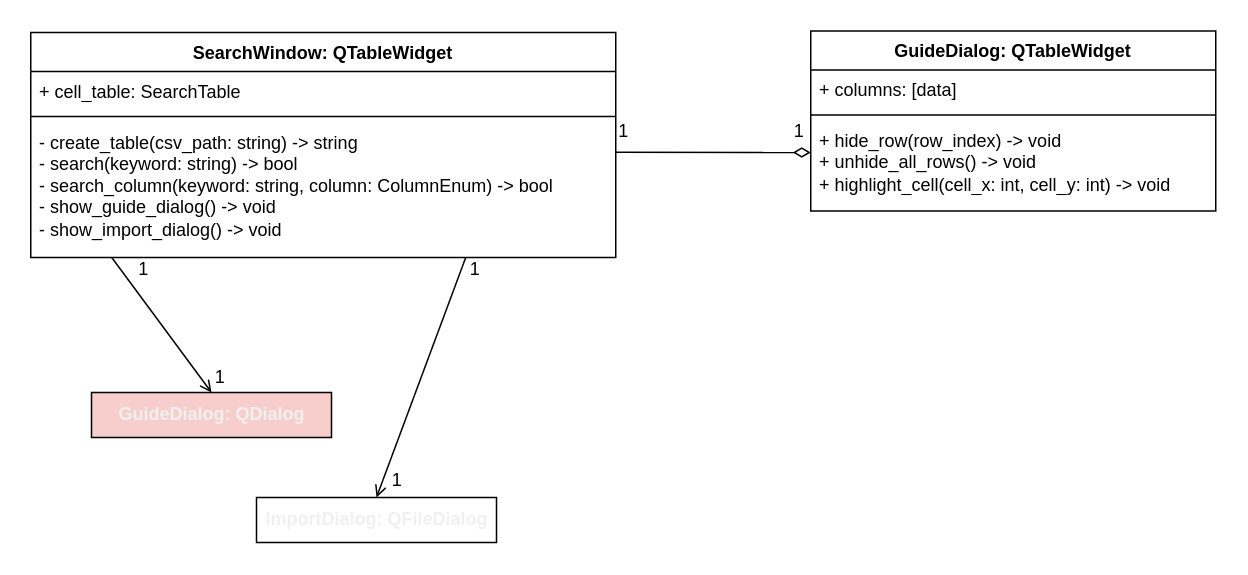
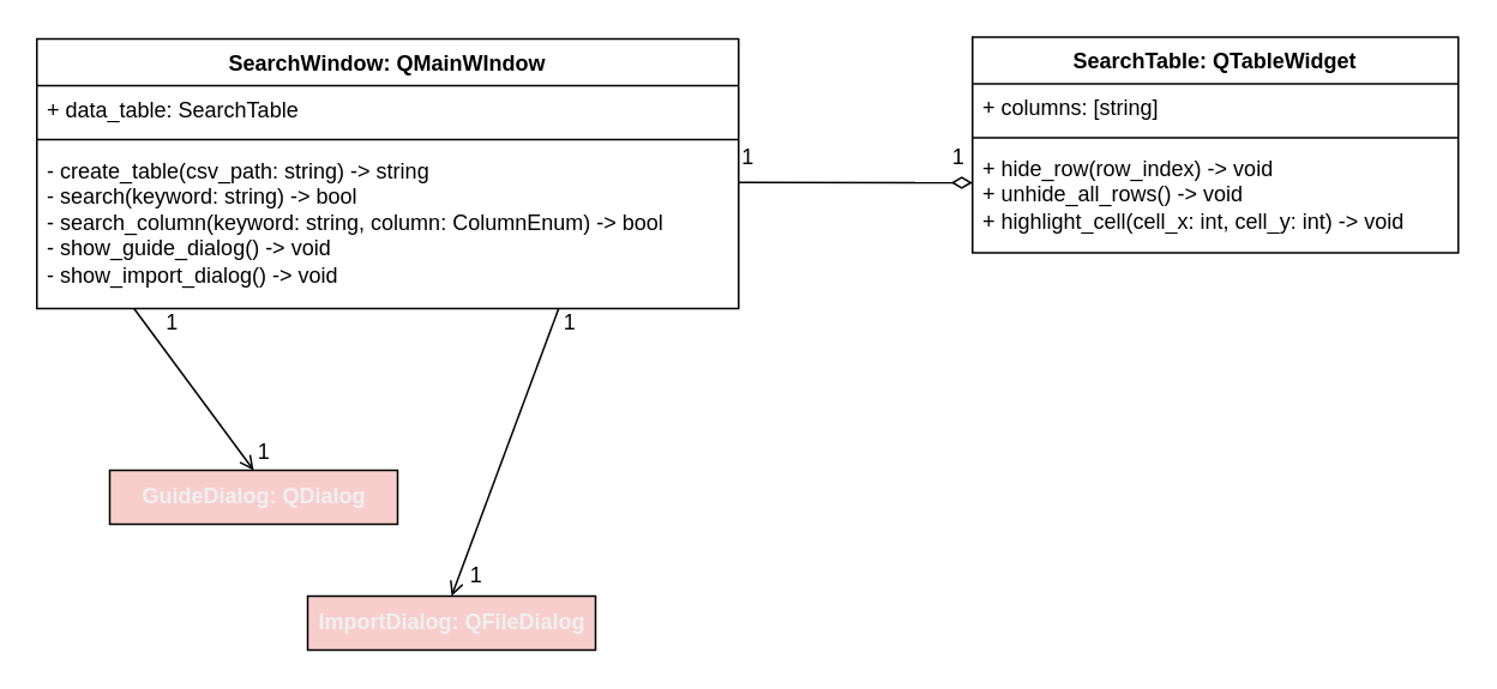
- <mxCell id="8" value="GuideDialog: QTableWidget" style="swimlane;fontStyle=1;align=center;verticalAlign=top;childLayout=stackLayout;horizontal=1;startSize=26;horizontalStack=0;resizeParent=1;resizeParentMax=0;resizeLast=0;collapsible=1;marginBottom=0;whiteSpace=wrap;html=1;" vertex="1" parent="1"><mxGeometry x="540" y="20" width="270" height="120" as="geometry" /></mxCell>
+ <mxCell id="8" value="SearchTable: QTableWidget" style="swimlane;fontStyle=1;align=center;verticalAlign=top;childLayout=stackLayout;horizontal=1;startSize=26;horizontalStack=0;resizeParent=1;resizeParentMax=0;resizeLast=0;collapsible=1;marginBottom=0;whiteSpace=wrap;html=1;" vertex="1" parent="1"><mxGeometry x="540" y="20" width="270" height="120" as="geometry" /></mxCell>
- <mxCell id="2" value="SearchWindow: QTableWidget" style="swimlane;fontStyle=1;align=center;verticalAlign=top;childLayout=stackLayout;horizontal=1;startSize=26;horizontalStack=0;resizeParent=1;resizeParentMax=0;resizeLast=0;collapsible=1;marginBottom=0;whiteSpace=wrap;html=1;" vertex="1" parent="1"><mxGeometry x="20" y="21" width="390" height="150" as="geometry" /></mxCell>
+ <mxCell id="2" value="SearchWindow: QMainWIndow" style="swimlane;fontStyle=1;align=center;verticalAlign=top;childLayout=stackLayout;horizontal=1;startSize=26;horizontalStack=0;resizeParent=1;resizeParentMax=0;resizeLast=0;collapsible=1;marginBottom=0;whiteSpace=wrap;html=1;" vertex="1" parent="1"><mxGeometry x="20" y="21" width="390" height="150" as="geometry" /></mxCell>
- <mxCell id="9" value="+ columns: [data]" style="text;strokeColor=none;fillColor=none;align=left;verticalAlign=top;spacingLeft=4;spacingRight=4;overflow=hidden;rotatable=0;points=[[0,0.5],[1,0.5]];portConstraint=eastwest;whiteSpace=wrap;html=1;" vertex="1" parent="8"><mxGeometry y="26" width="270" height="26" as="geometry" /></mxCell>
+ <mxCell id="9" value="+ columns: [string]" style="text;strokeColor=none;fillColor=none;align=left;verticalAlign=top;spacingLeft=4;spacingRight=4;overflow=hidden;rotatable=0;points=[[0,0.5],[1,0.5]];portConstraint=eastwest;whiteSpace=wrap;html=1;" vertex="1" parent="8"><mxGeometry y="26" width="270" height="26" as="geometry" /></mxCell>
- <mxCell id="3" value="+ cell_table: SearchTable" style="text;strokeColor=none;fillColor=none;align=left;verticalAlign=top;spacingLeft=4;spacingRight=4;overflow=hidden;rotatable=0;points=[[0,0.5],[1,0.5]];portConstraint=eastwest;whiteSpace=wrap;html=1;" vertex="1" parent="2"><mxGeometry y="26" width="390" height="26" as="geometry" /></mxCell>
+ <mxCell id="3" value="+ data_table: SearchTable" style="text;strokeColor=none;fillColor=none;align=left;verticalAlign=top;spacingLeft=4;spacingRight=4;overflow=hidden;rotatable=0;points=[[0,0.5],[1,0.5]];portConstraint=eastwest;whiteSpace=wrap;html=1;" vertex="1" parent="2"><mxGeometry y="26" width="390" height="26" as="geometry" /></mxCell>
- <mxCell id="7" value="&lt;span style=&quot;color: rgb(240, 240, 240); font-family: Helvetica; font-size: 12px; font-style: normal; font-variant-ligatures: normal; font-variant-caps: normal; font-weight: 700; letter-spacing: normal; orphans: 2; text-align: center; text-indent: 0px; text-transform: none; widows: 2; word-spacing: 0px; -webkit-text-stroke-width: 0px; white-space: normal; text-decoration-thickness: initial; text-decoration-style: initial; text-decoration-color: initial; float: none; display: inline !important;&quot;&gt;ImportDialog: QFileDialog&lt;/span&gt;" style="rounded=0;whiteSpace=wrap;html=1;labelBackgroundColor=none;" vertex="1" parent="1"><mxGeometry x="170.5" y="331" width="160" height="30" as="geometry" /></mxCell>
+ <mxCell id="7" value="&lt;span style=&quot;color: rgb(240, 240, 240); font-family: Helvetica; font-size: 12px; font-style: normal; font-variant-ligatures: normal; font-variant-caps: normal; font-weight: 700; letter-spacing: normal; orphans: 2; text-align: center; text-indent: 0px; text-transform: none; widows: 2; word-spacing: 0px; -webkit-text-stroke-width: 0px; white-space: normal; text-decoration-thickness: initial; text-decoration-style: initial; text-decoration-color: initial; float: none; display: inline !important;&quot;&gt;ImportDialog: QFileDialog&lt;/span&gt;" style="rounded=0;whiteSpace=wrap;html=1;labelBackgroundColor=none;fillColor=#f8cecc;" vertex="1" parent="1"><mxGeometry x="170.5" y="331" width="160" height="30" as="geometry" /></mxCell>
